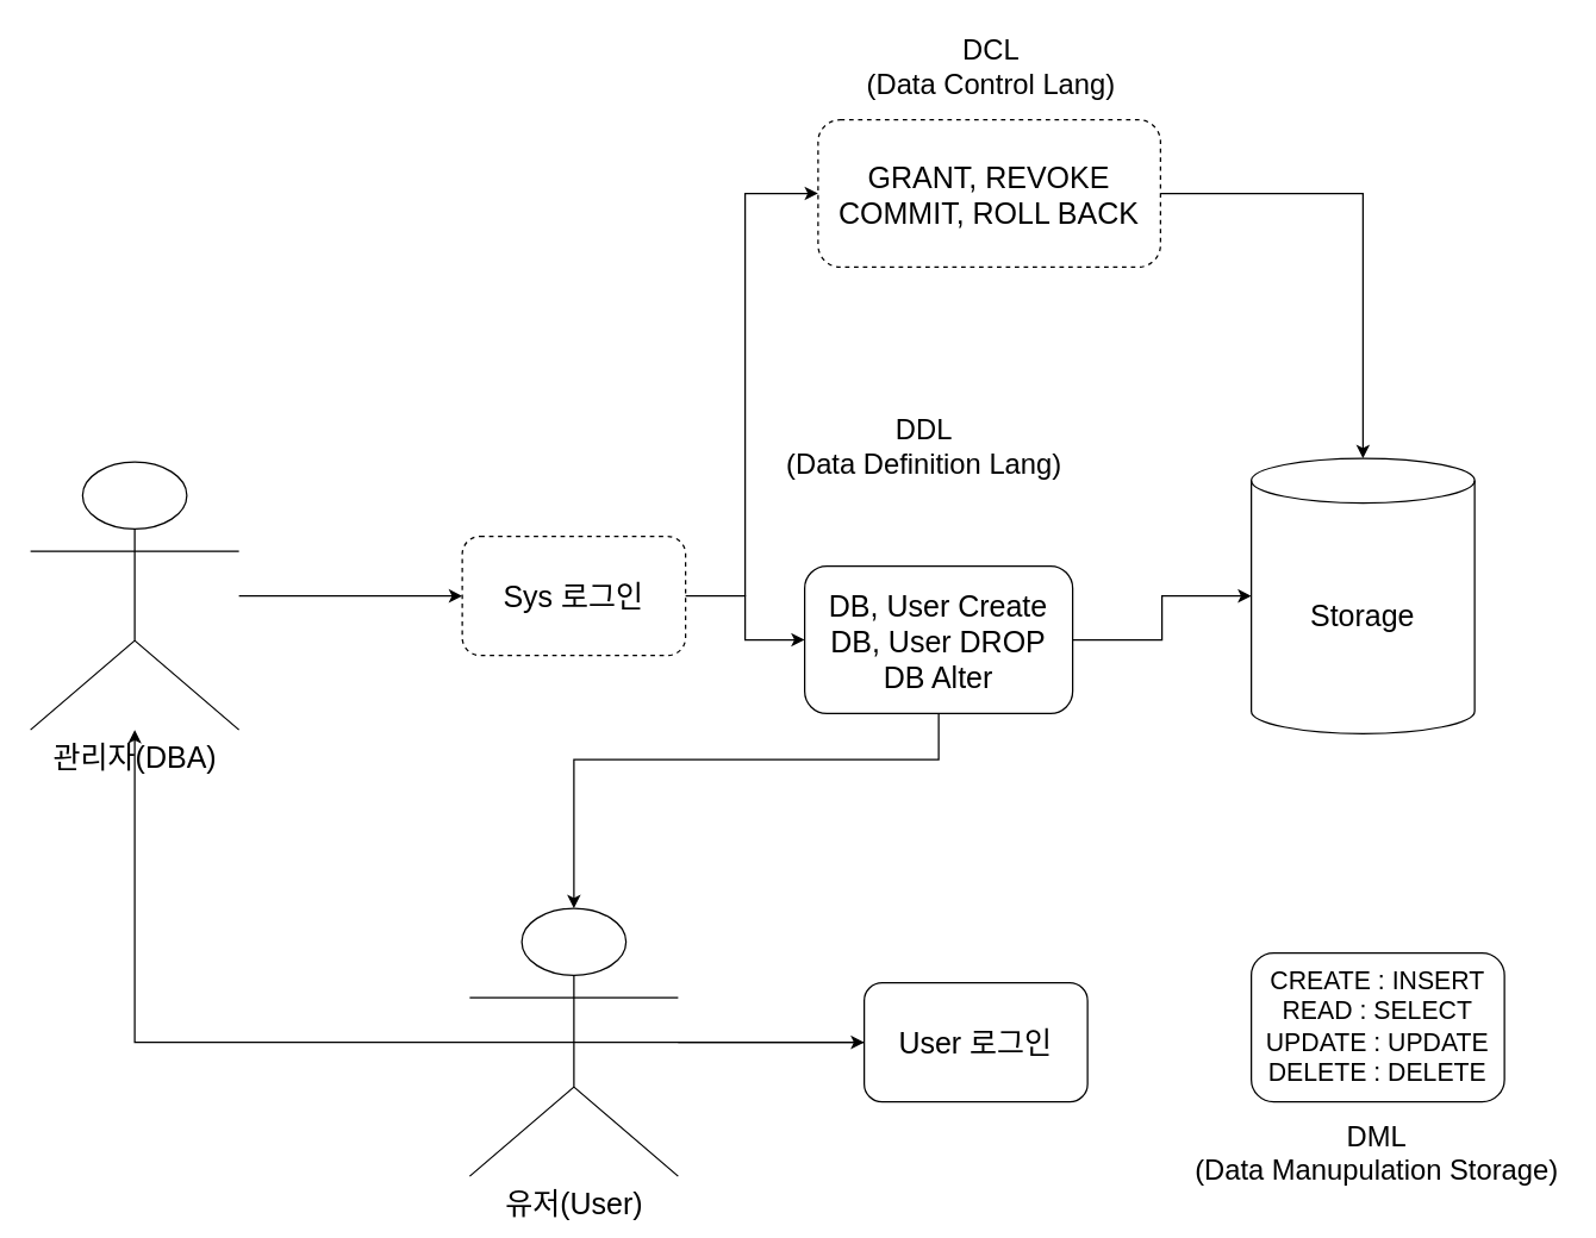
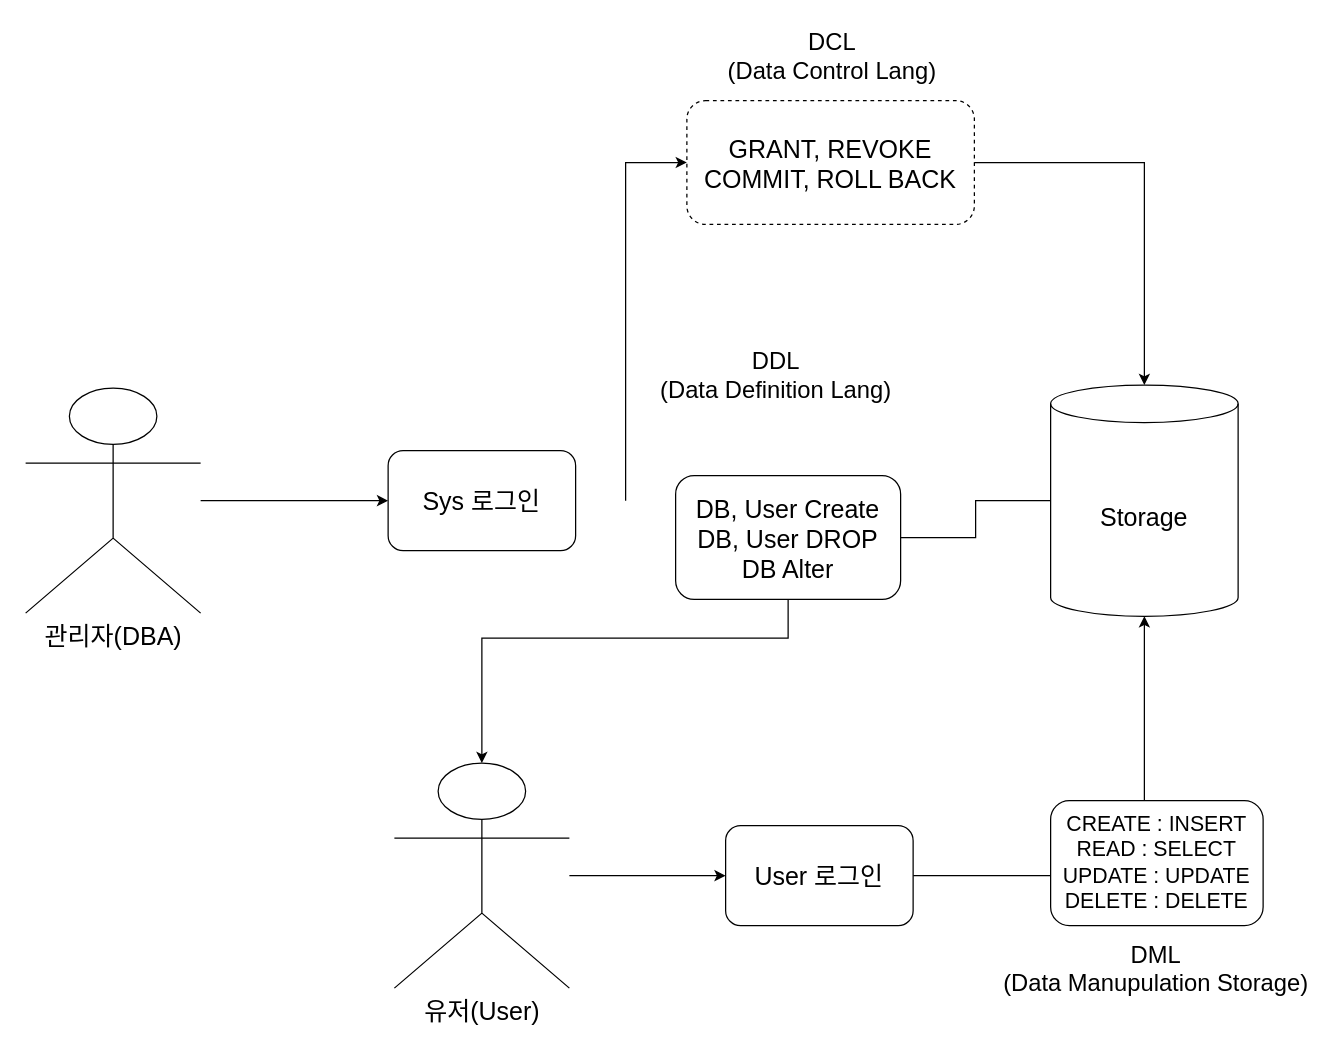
- <mxCell id="6" value="&lt;font style=&quot;font-size: 20px;&quot;&gt;Sys 로그인&lt;/font&gt;" style="rounded=1;whiteSpace=wrap;html=1;dashed=1;" vertex="1" parent="1"><mxGeometry x="310" y="360" width="150" height="80" as="geometry" /></mxCell>
+ <mxCell id="6" value="&lt;font style=&quot;font-size: 20px;&quot;&gt;Sys 로그인&lt;/font&gt;" style="rounded=1;whiteSpace=wrap;html=1;" vertex="1" parent="1"><mxGeometry x="310" y="360" width="150" height="80" as="geometry" /></mxCell>
- <mxCell id="5" style="edgeStyle=orthogonalEdgeStyle;rounded=0;orthogonalLoop=1;jettySize=auto;html=1;" edge="1" parent="1" source="9" target="4"><mxGeometry relative="1" as="geometry" /></mxCell>
+ <mxCell id="5" style="edgeStyle=orthogonalEdgeStyle;rounded=0;orthogonalLoop=1;jettySize=auto;html=1;endArrow=none;" edge="1" parent="1" source="9" target="4"><mxGeometry relative="1" as="geometry" /></mxCell>
- <mxCell id="7" value="" style="edgeStyle=orthogonalEdgeStyle;rounded=0;orthogonalLoop=1;jettySize=auto;html=1;" edge="1" parent="1" source="6" target="9"><mxGeometry relative="1" as="geometry"><mxPoint x="460" y="400" as="sourcePoint" /><mxPoint x="850" y="400" as="targetPoint" /></mxGeometry></mxCell>
- <mxCell id="13" style="edgeStyle=orthogonalEdgeStyle;rounded=0;orthogonalLoop=1;jettySize=auto;html=1;" edge="1" parent="1" source="14" target="3"><mxGeometry relative="1" as="geometry" /></mxCell>
+ <mxCell id="13" style="edgeStyle=orthogonalEdgeStyle;rounded=0;orthogonalLoop=1;jettySize=auto;html=1;entryX=0.5;entryY=1;entryDx=0;entryDy=0;entryPerimeter=0;" edge="1" parent="1" source="14" target="4"><mxGeometry relative="1" as="geometry" /></mxCell>
